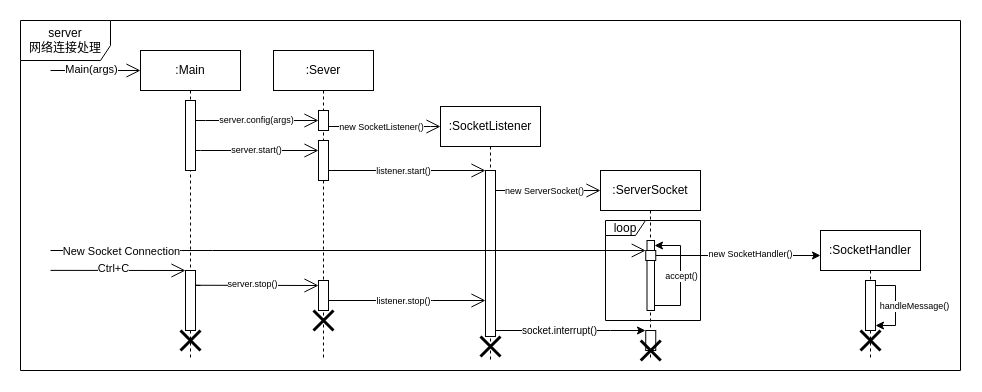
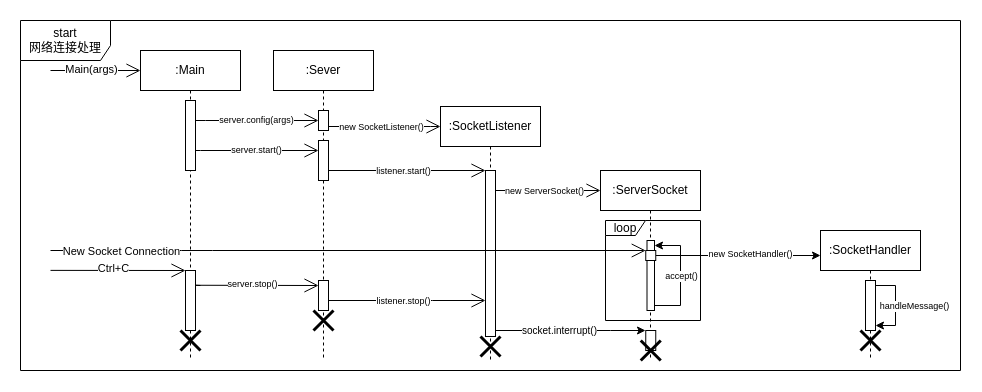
- <mxCell id="51" value="server &lt;br&gt;网络连接处理" style="shape=umlFrame;whiteSpace=wrap;html=1;pointerEvents=0;width=90;height=40;" vertex="1" parent="1"><mxGeometry x="20" y="20" width="940" height="350" as="geometry" /></mxCell>
+ <mxCell id="51" value="start &lt;br&gt;网络连接处理" style="shape=umlFrame;whiteSpace=wrap;html=1;pointerEvents=0;width=90;height=40;" vertex="1" parent="1"><mxGeometry x="20" y="20" width="940" height="350" as="geometry" /></mxCell>
